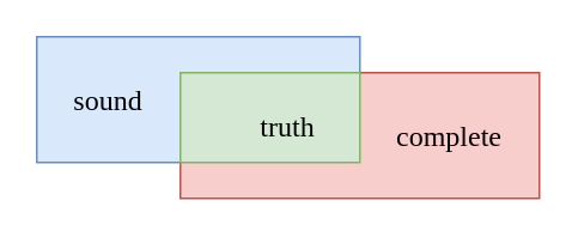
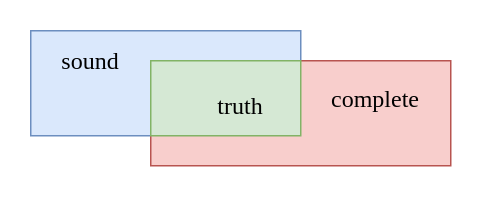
- <mxCell id="5" value="sound" style="text;html=1;strokeColor=none;fillColor=none;align=center;verticalAlign=middle;whiteSpace=wrap;rounded=0;fontSize=16;fontFamily=Monaco;" vertex="1" parent="1"><mxGeometry x="30" y="40" width="60" height="30" as="geometry" /></mxCell>
+ <mxCell id="5" value="sound" style="text;html=1;strokeColor=none;fillColor=none;align=center;verticalAlign=middle;whiteSpace=wrap;rounded=0;fontSize=16;fontFamily=Monaco;" vertex="1" parent="1"><mxGeometry x="30" y="25" width="60" height="30" as="geometry" /></mxCell>
- <mxCell id="4" value="complete" style="text;html=1;strokeColor=none;fillColor=none;align=center;verticalAlign=middle;whiteSpace=wrap;rounded=0;fontSize=16;fontFamily=Monaco;" vertex="1" parent="1"><mxGeometry x="210" y="60" width="80" height="30" as="geometry" /></mxCell>
+ <mxCell id="4" value="complete" style="text;html=1;strokeColor=none;fillColor=none;align=center;verticalAlign=middle;whiteSpace=wrap;rounded=0;fontSize=16;fontFamily=Monaco;" vertex="1" parent="1"><mxGeometry x="210" y="50" width="80" height="30" as="geometry" /></mxCell>
